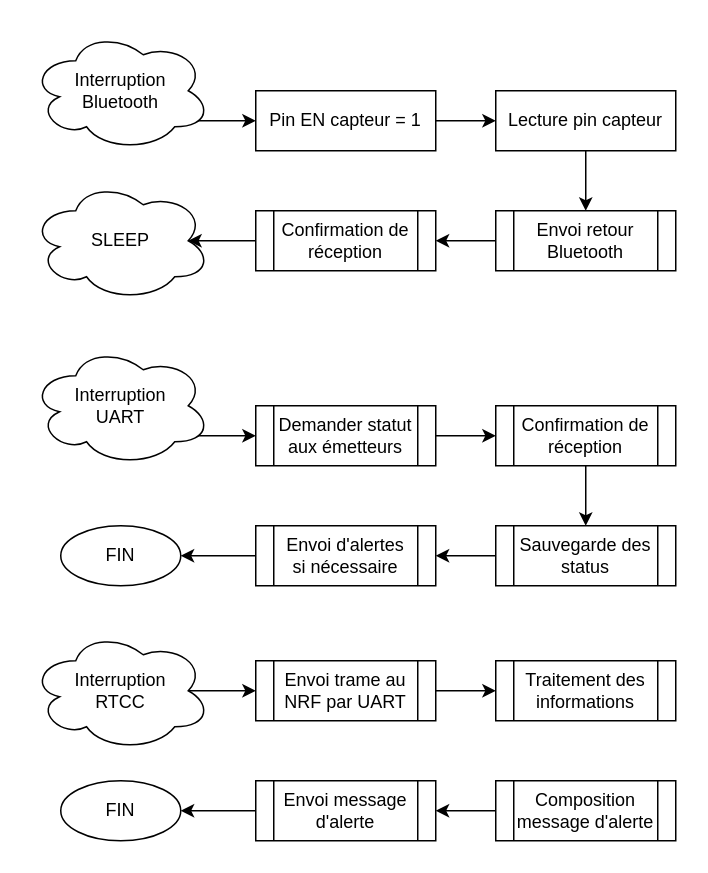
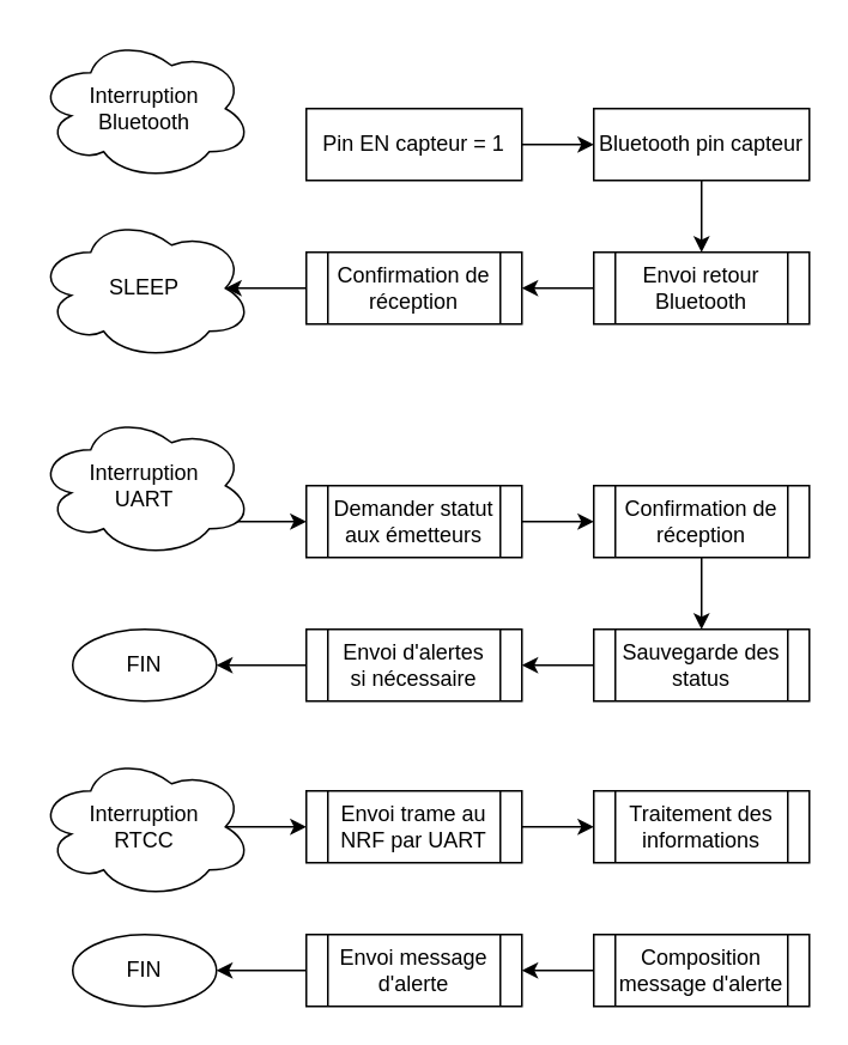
- <mxCell id="2" style="edgeStyle=orthogonalEdgeStyle;rounded=0;orthogonalLoop=1;jettySize=auto;html=1;exitX=0.96;exitY=0.7;exitDx=0;exitDy=0;exitPerimeter=0;entryX=0;entryY=0.5;entryDx=0;entryDy=0;" edge="1" parent="1" source="3" target="5"><mxGeometry relative="1" as="geometry"><Array as="points"><mxPoint x="125" y="80" /></Array></mxGeometry></mxCell>
- <mxCell id="7" value="Lecture pin capteur" style="rounded=0;whiteSpace=wrap;html=1;" vertex="1" parent="1"><mxGeometry x="330" y="60" width="120" height="40" as="geometry" /></mxCell>
+ <mxCell id="7" value="Bluetooth pin capteur" style="rounded=0;whiteSpace=wrap;html=1;" vertex="1" parent="1"><mxGeometry x="330" y="60" width="120" height="40" as="geometry" /></mxCell>
